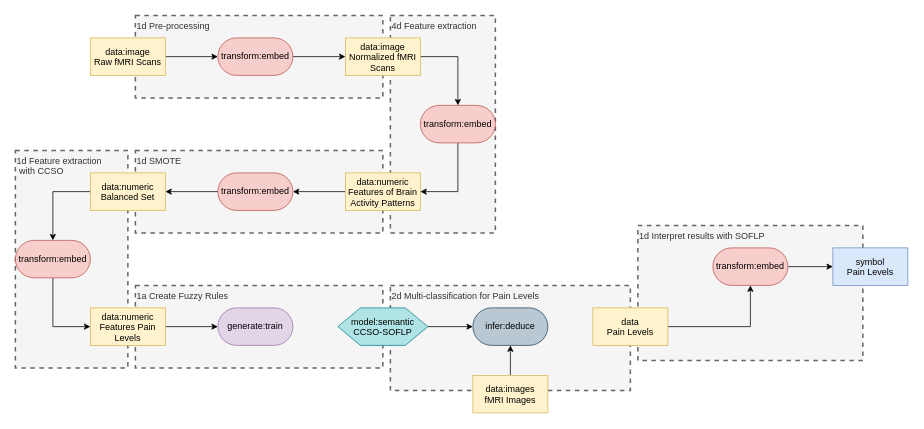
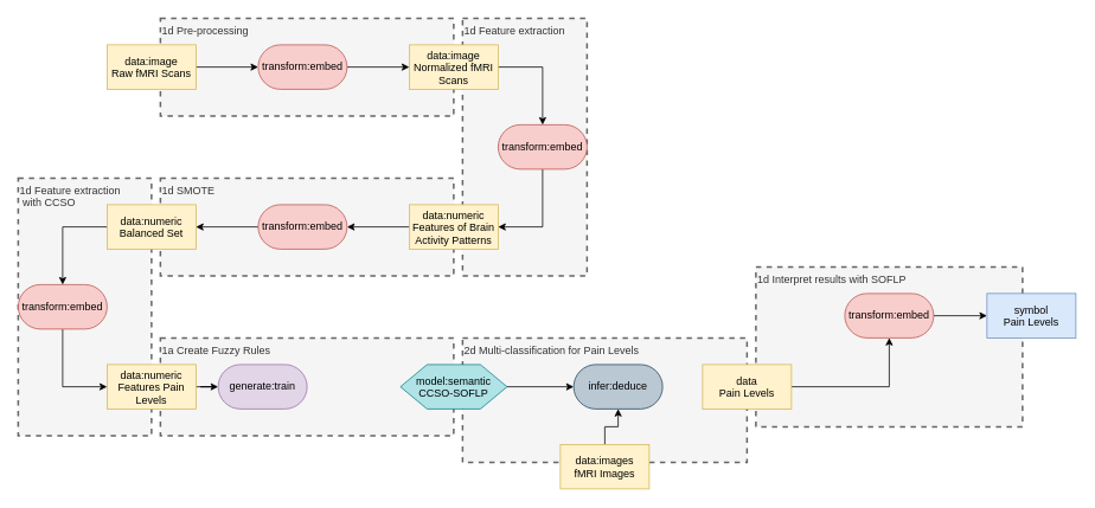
- <mxCell id="7" value="&lt;div align=&quot;left&quot;&gt;4d Feature extraction&lt;/div&gt;" style="text;html=1;align=left;verticalAlign=top;whiteSpace=wrap;rounded=0;dashed=1;fillColor=#f5f5f5;fontColor=#333333;strokeColor=#666666;strokeWidth=2;fontFamily=Helvetica;fontSize=12;horizontal=1;" name="text" vertex="1" parent="1"><mxGeometry x="520" y="20" width="140" height="290" as="geometry" /></mxCell>
+ <mxCell id="7" value="&lt;div align=&quot;left&quot;&gt;1d Feature extraction&lt;/div&gt;" style="text;html=1;align=left;verticalAlign=top;whiteSpace=wrap;rounded=0;dashed=1;fillColor=#f5f5f5;fontColor=#333333;strokeColor=#666666;strokeWidth=2;fontFamily=Helvetica;fontSize=12;horizontal=1;" name="text" vertex="1" parent="1"><mxGeometry x="520" y="20" width="140" height="290" as="geometry" /></mxCell>
- <mxCell id="27" value="generate:train" style="rounded=1;whiteSpace=wrap;html=1;arcSize=50;fillColor=#e1d5e7;strokeColor=#9673a6;" name="generate:train" vertex="1" parent="1"><mxGeometry x="290" y="410" width="100" height="50" as="geometry" /></mxCell>
+ <mxCell id="27" value="generate:train" style="rounded=1;whiteSpace=wrap;html=1;arcSize=50;fillColor=#e1d5e7;strokeColor=#9673a6;" name="generate:train" vertex="1" parent="1"><mxGeometry x="245" y="410" width="100" height="50" as="geometry" /></mxCell>
- <mxCell id="30" value="infer:deduce" style="rounded=1;whiteSpace=wrap;html=1;arcSize=50;fillColor=#bac8d3;strokeColor=#23445d;" name="infer:deduce" vertex="1" parent="1"><mxGeometry x="630" y="410" width="100" height="50" as="geometry" /></mxCell>
+ <mxCell id="30" value="infer:deduce" style="rounded=1;whiteSpace=wrap;html=1;arcSize=50;fillColor=#bac8d3;strokeColor=#23445d;" name="infer:deduce" vertex="1" parent="1"><mxGeometry x="645" y="410" width="100" height="50" as="geometry" /></mxCell>
